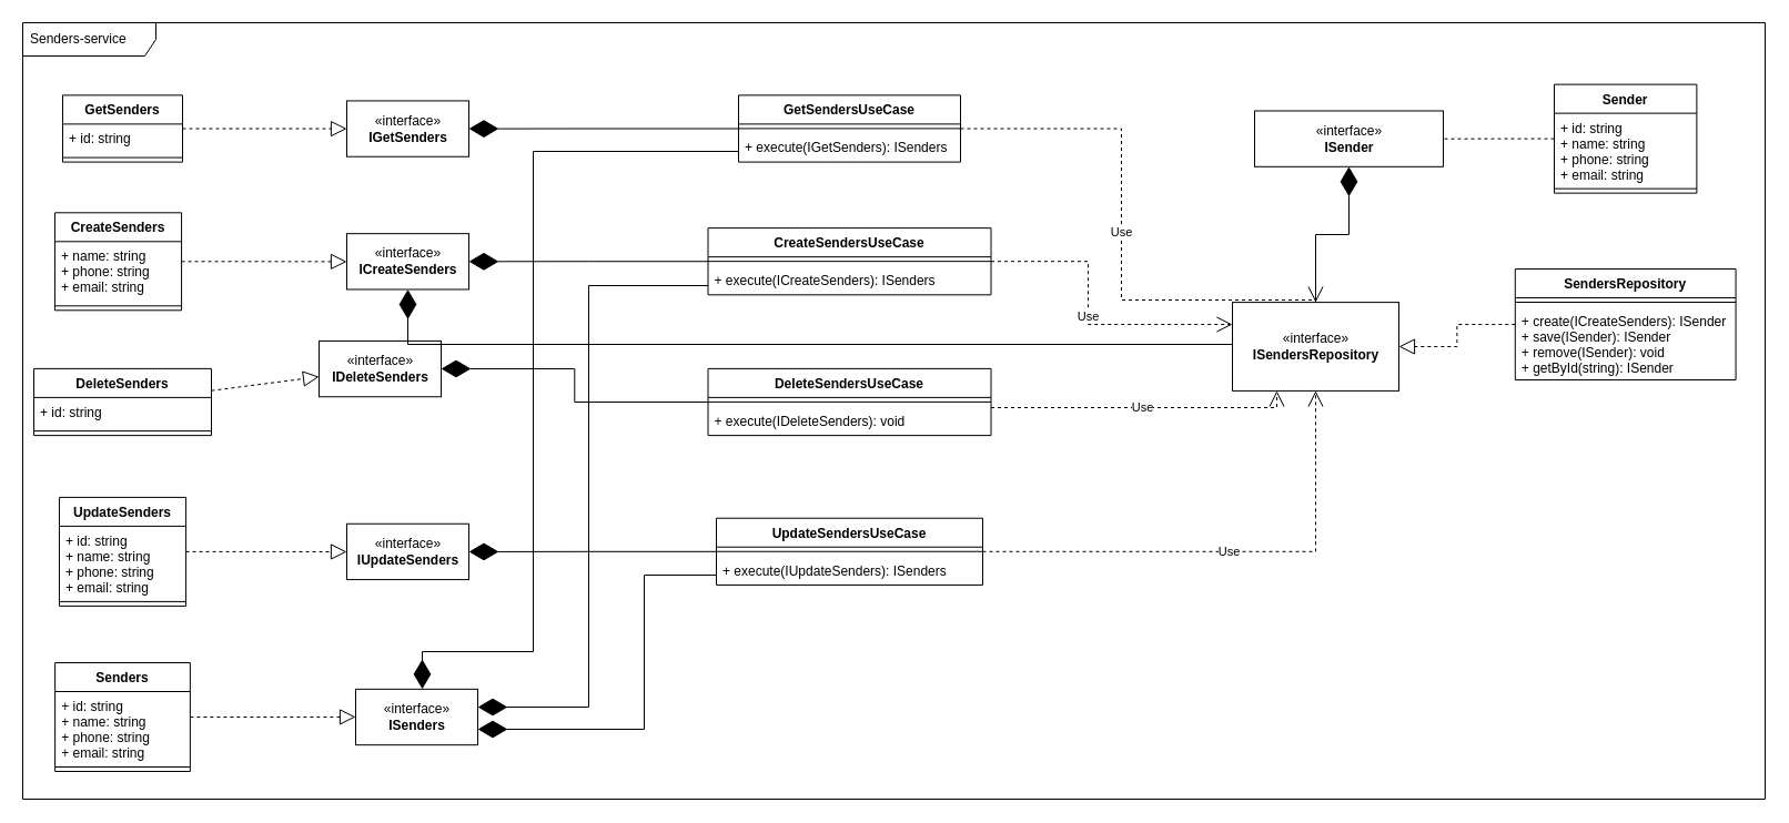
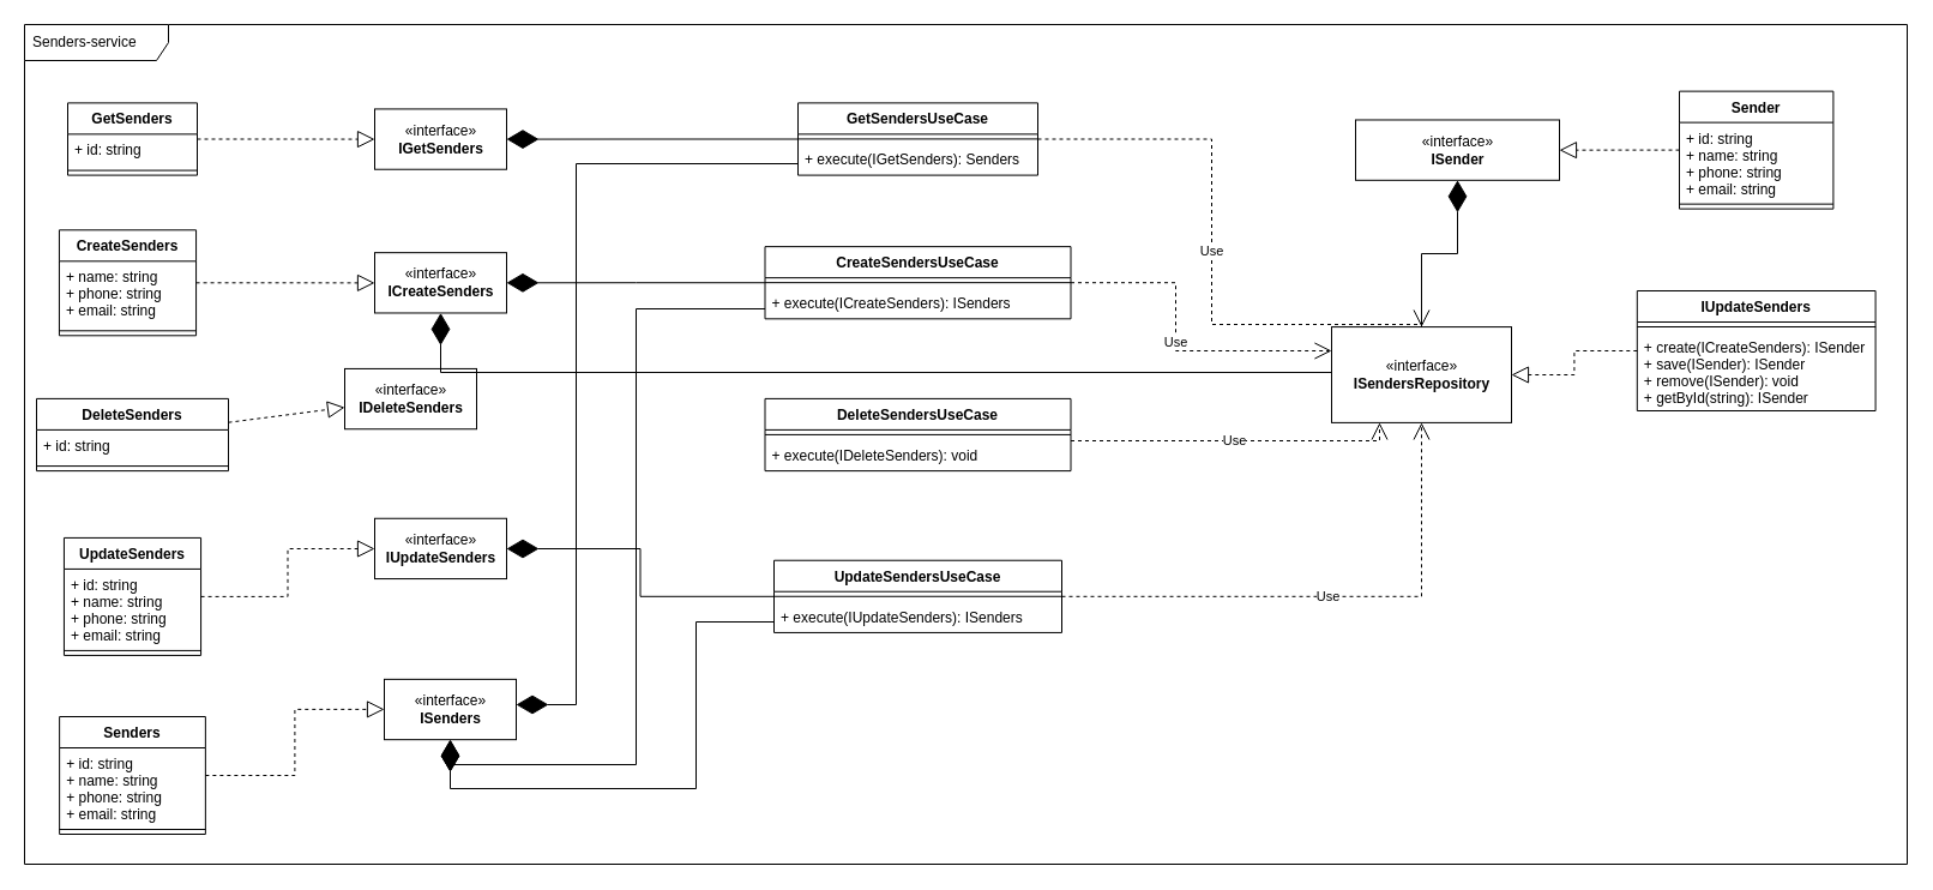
- <mxCell id="40" value="" style="endArrow=none;dashed=1;endFill=0;endSize=12;html=1;rounded=0;edgeStyle=orthogonalEdgeStyle;" parent="1" source="56" target="38" edge="1"><mxGeometry width="160" relative="1" as="geometry"><mxPoint x="1390" y="124.5" as="sourcePoint" /><mxPoint x="1220" y="320.831" as="targetPoint" /></mxGeometry></mxCell>
+ <mxCell id="40" value="" style="endArrow=block;dashed=1;endFill=0;endSize=12;html=1;rounded=0;edgeStyle=orthogonalEdgeStyle;" parent="1" source="56" target="38" edge="1"><mxGeometry width="160" relative="1" as="geometry"><mxPoint x="1390" y="124.5" as="sourcePoint" /><mxPoint x="1220" y="320.831" as="targetPoint" /></mxGeometry></mxCell>
- <mxCell id="9" value="+ execute(IGetSenders): ISenders" style="text;strokeColor=none;fillColor=none;align=left;verticalAlign=top;spacingLeft=4;spacingRight=4;overflow=hidden;rotatable=0;points=[[0,0.5],[1,0.5]];portConstraint=eastwest;" parent="7" vertex="1"><mxGeometry y="34.049" width="200" height="26.16" as="geometry" /></mxCell>
+ <mxCell id="9" value="+ execute(IGetSenders): Senders" style="text;strokeColor=none;fillColor=none;align=left;verticalAlign=top;spacingLeft=4;spacingRight=4;overflow=hidden;rotatable=0;points=[[0,0.5],[1,0.5]];portConstraint=eastwest;" parent="7" vertex="1"><mxGeometry y="34.049" width="200" height="26.16" as="geometry" /></mxCell>
- <mxCell id="59" value="SendersRepository" style="swimlane;fontStyle=1;align=center;verticalAlign=top;childLayout=stackLayout;horizontal=1;startSize=26;horizontalStack=0;resizeParent=1;resizeParentMax=0;resizeLast=0;collapsible=1;marginBottom=0;" parent="1" vertex="1"><mxGeometry x="1364.81" y="242" width="198.77" height="100" as="geometry" /></mxCell>
+ <mxCell id="59" value="IUpdateSenders" style="swimlane;fontStyle=1;align=center;verticalAlign=top;childLayout=stackLayout;horizontal=1;startSize=26;horizontalStack=0;resizeParent=1;resizeParentMax=0;resizeLast=0;collapsible=1;marginBottom=0;" parent="1" vertex="1"><mxGeometry x="1364.81" y="242" width="198.77" height="100" as="geometry" /></mxCell>
- <mxCell id="27" value="" style="endArrow=diamondThin;endFill=1;endSize=24;html=1;rounded=0;edgeStyle=orthogonalEdgeStyle;" parent="1" source="24" target="5" edge="1"><mxGeometry width="160" relative="1" as="geometry"><mxPoint x="406" y="452.635" as="sourcePoint" /><mxPoint x="566" y="452.635" as="targetPoint" /></mxGeometry></mxCell>
- <mxCell id="6" value="«interface»&lt;br&gt;&lt;b&gt;IUpdateSenders&lt;/b&gt;" style="html=1;" parent="1" vertex="1"><mxGeometry x="312" y="471.752" width="110" height="50.307" as="geometry" /></mxCell>
+ <mxCell id="6" value="«interface»&lt;br&gt;&lt;b&gt;IUpdateSenders&lt;/b&gt;" style="html=1;" parent="1" vertex="1"><mxGeometry x="312" y="431.752" width="110" height="50.307" as="geometry" /></mxCell>
- <mxCell id="33" value="«interface»&lt;br&gt;&lt;b&gt;ISenders&lt;/b&gt;" style="html=1;" parent="1" vertex="1"><mxGeometry x="320" y="620.847" width="110" height="50.307" as="geometry" /></mxCell>
+ <mxCell id="33" value="«interface»&lt;br&gt;&lt;b&gt;ISenders&lt;/b&gt;" style="html=1;" parent="1" vertex="1"><mxGeometry x="320" y="565.847" width="110" height="50.307" as="geometry" /></mxCell>
